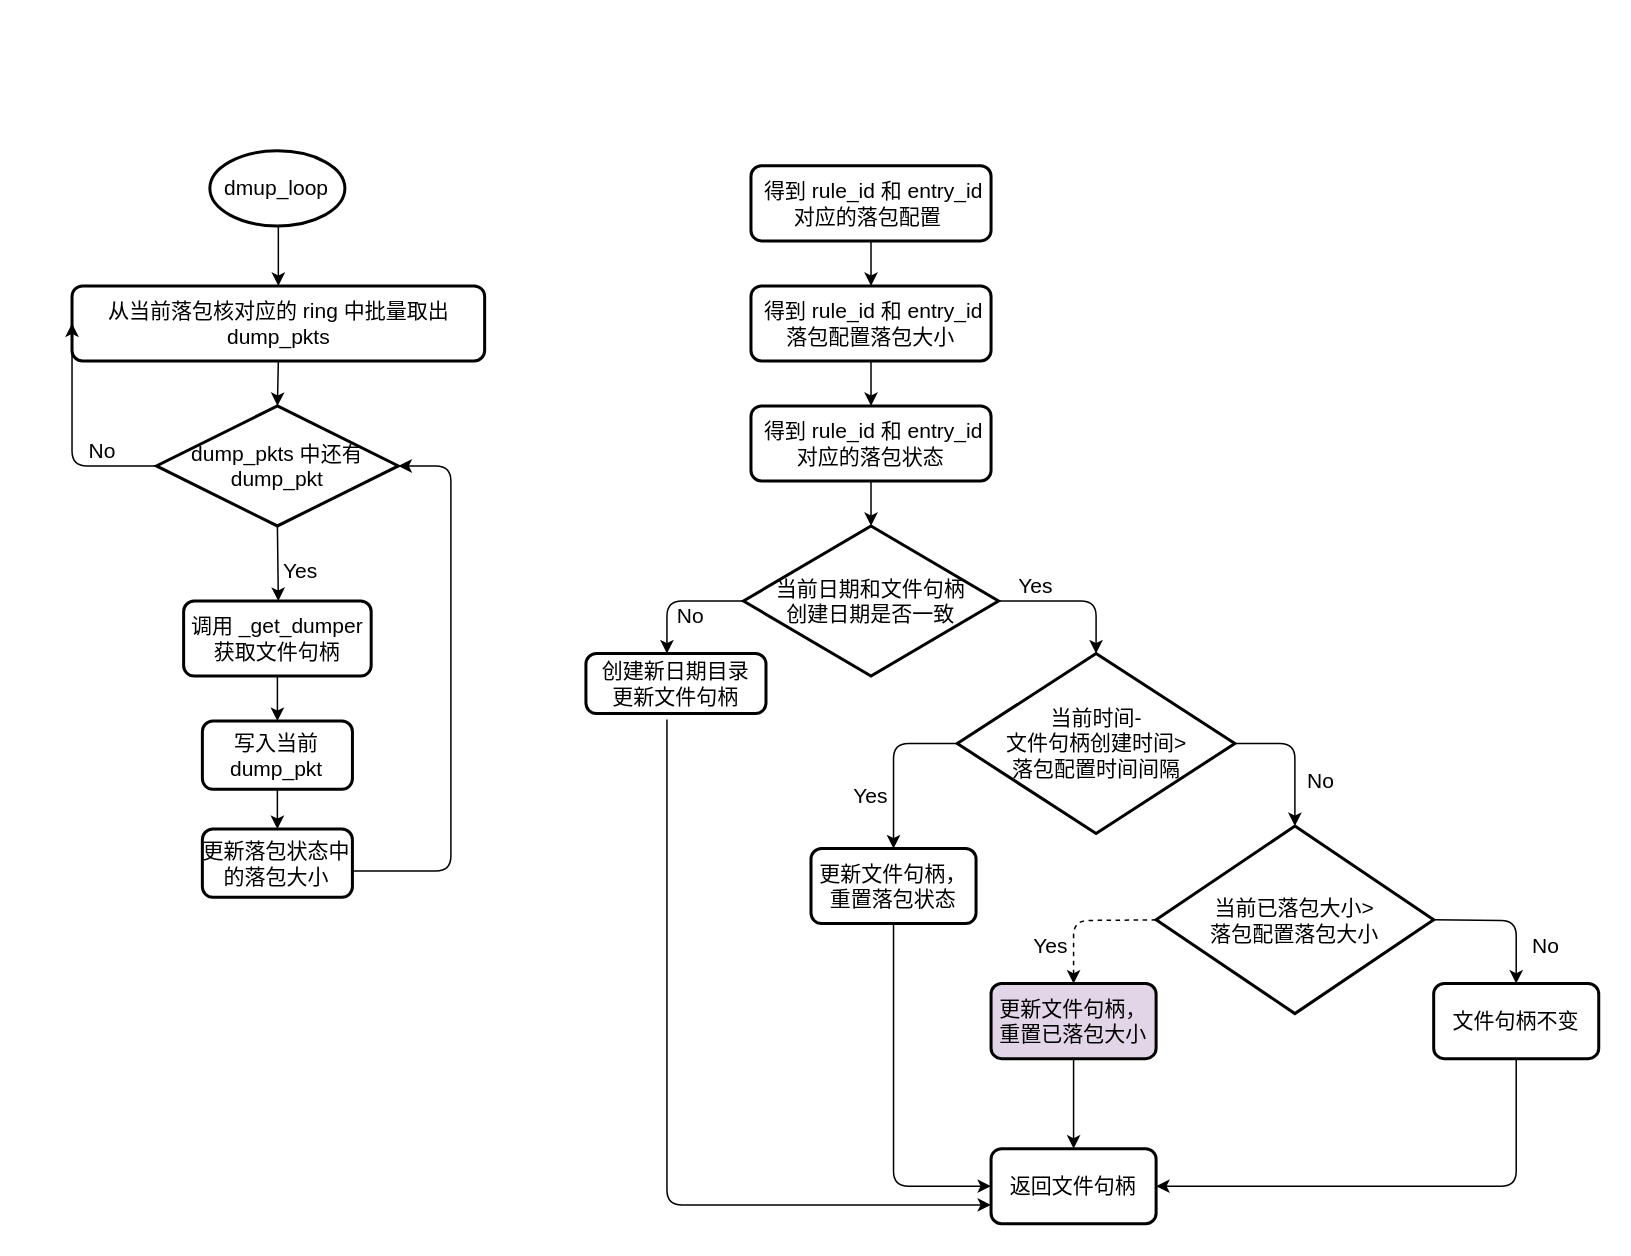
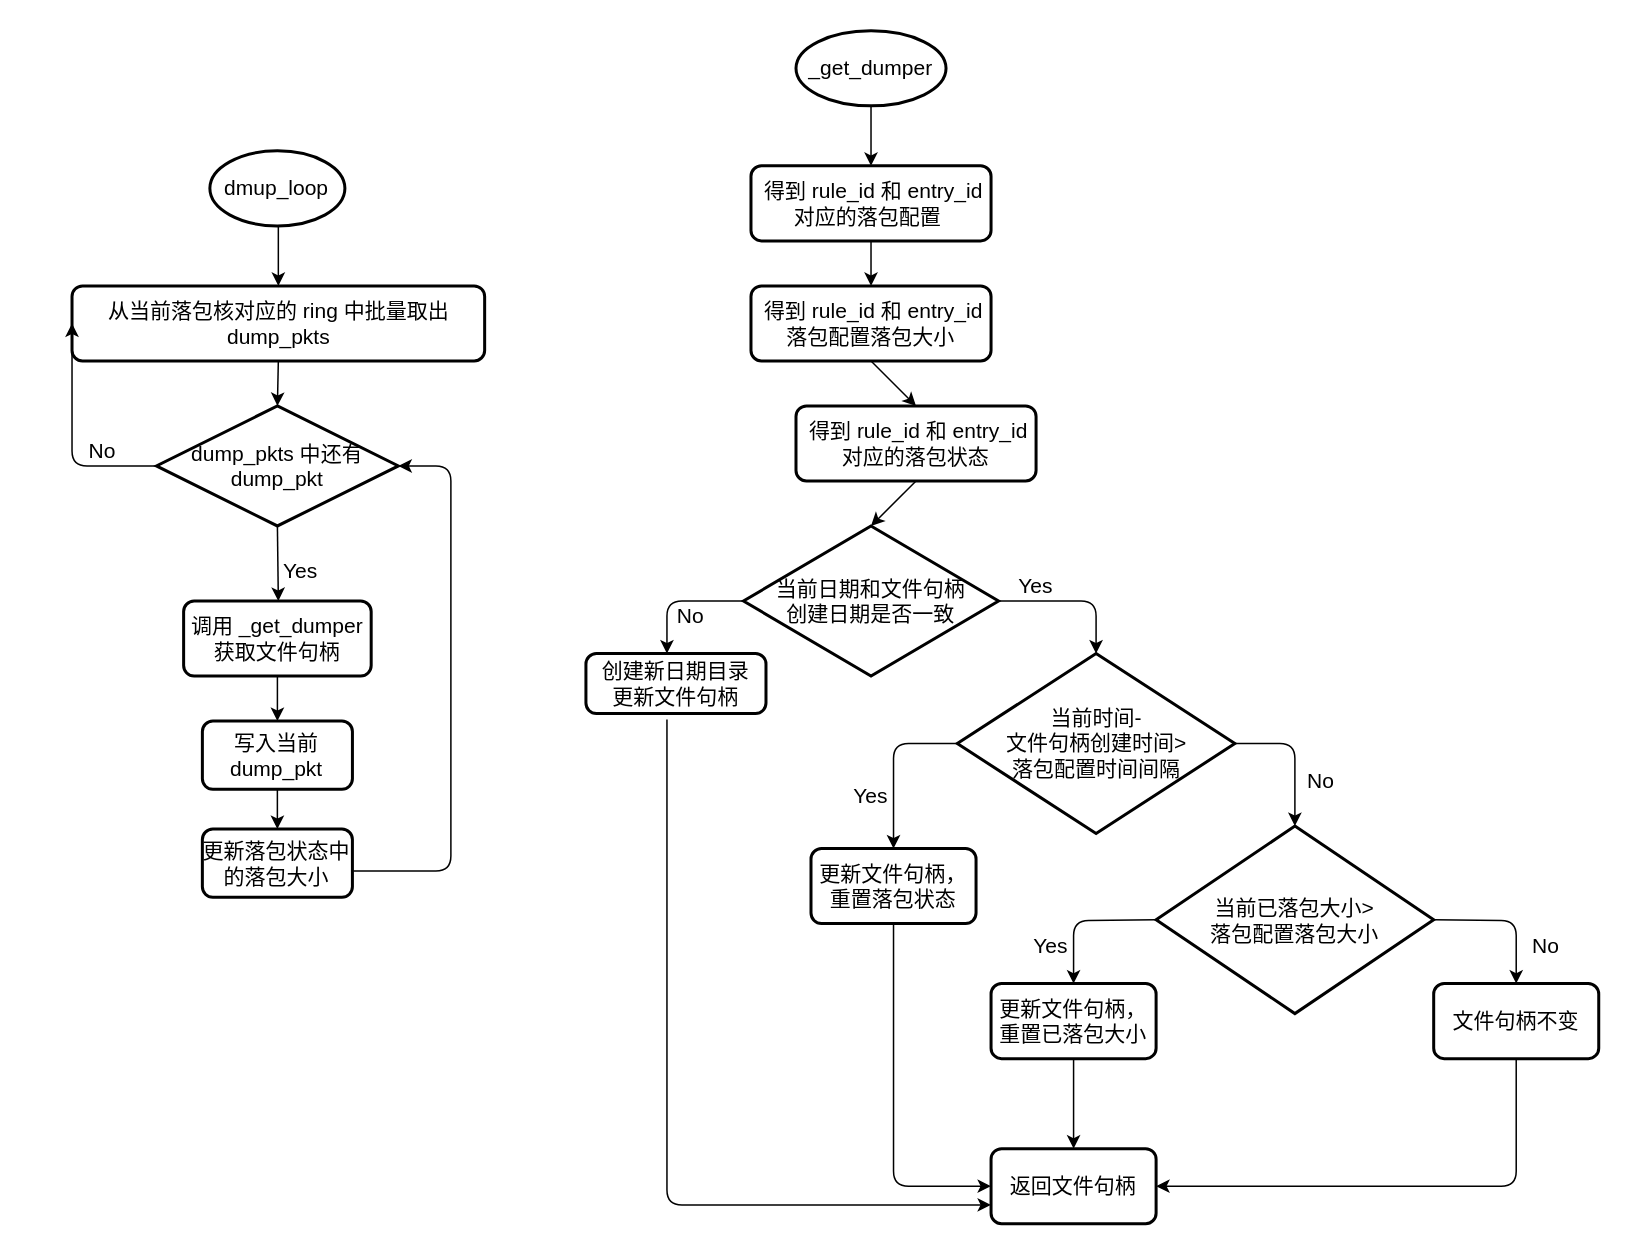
+ <mxCell id="10" value="&lt;font style=&quot;font-size: 14px&quot;&gt;_get_dumper&lt;/font&gt;" style="strokeWidth=2;html=1;shape=mxgraph.flowchart.start_2;whiteSpace=wrap;" vertex="1" parent="1"><mxGeometry x="530" y="20" width="100" height="50" as="geometry" /></mxCell>
+ <mxCell id="9" style="edgeStyle=none;html=1;exitX=0.5;exitY=1;exitDx=0;exitDy=0;exitPerimeter=0;entryX=0.5;entryY=0;entryDx=0;entryDy=0;" edge="1" parent="1" source="10" target="19"><mxGeometry relative="1" as="geometry" /></mxCell>
- <mxCell id="23" value="&lt;font style=&quot;font-size: 14px&quot;&gt;&amp;nbsp;得到 rule_id 和 entry_id 对应的落包状态&lt;/font&gt;" style="rounded=1;whiteSpace=wrap;html=1;absoluteArcSize=1;arcSize=14;strokeWidth=2;" vertex="1" parent="1"><mxGeometry x="500" y="270" width="160" height="50" as="geometry" /></mxCell>
+ <mxCell id="23" value="&lt;font style=&quot;font-size: 14px&quot;&gt;&amp;nbsp;得到 rule_id 和 entry_id 对应的落包状态&lt;/font&gt;" style="rounded=1;whiteSpace=wrap;html=1;absoluteArcSize=1;arcSize=14;strokeWidth=2;" vertex="1" parent="1"><mxGeometry x="530" y="270" width="160" height="50" as="geometry" /></mxCell>
- <mxCell id="31" value="" style="edgeStyle=elbowEdgeStyle;elbow=vertical;endArrow=classic;html=1;exitX=0;exitY=0.5;exitDx=0;exitDy=0;exitPerimeter=0;entryX=0.5;entryY=0;entryDx=0;entryDy=0;dashed=1;" edge="1" parent="1" source="27" target="30"><mxGeometry width="50" height="50" relative="1" as="geometry"><mxPoint x="770" y="645" as="sourcePoint" /><mxPoint x="820" y="595" as="targetPoint" /><Array as="points"><mxPoint x="740" y="613" /></Array></mxGeometry></mxCell>
+ <mxCell id="31" value="" style="edgeStyle=elbowEdgeStyle;elbow=vertical;endArrow=classic;html=1;exitX=0;exitY=0.5;exitDx=0;exitDy=0;exitPerimeter=0;entryX=0.5;entryY=0;entryDx=0;entryDy=0;" edge="1" parent="1" source="27" target="30"><mxGeometry width="50" height="50" relative="1" as="geometry"><mxPoint x="770" y="645" as="sourcePoint" /><mxPoint x="820" y="595" as="targetPoint" /><Array as="points"><mxPoint x="740" y="613" /></Array></mxGeometry></mxCell>
- <mxCell id="30" value="&lt;font style=&quot;font-size: 14px&quot;&gt;更新文件句柄，重置已落包大小&lt;/font&gt;" style="rounded=1;whiteSpace=wrap;html=1;absoluteArcSize=1;arcSize=14;strokeWidth=2;fillColor=#e1d5e7;" vertex="1" parent="1"><mxGeometry x="660" y="655" width="110" height="50" as="geometry" /></mxCell>
+ <mxCell id="30" value="&lt;font style=&quot;font-size: 14px&quot;&gt;更新文件句柄，重置已落包大小&lt;/font&gt;" style="rounded=1;whiteSpace=wrap;html=1;absoluteArcSize=1;arcSize=14;strokeWidth=2;" vertex="1" parent="1"><mxGeometry x="660" y="655" width="110" height="50" as="geometry" /></mxCell>
